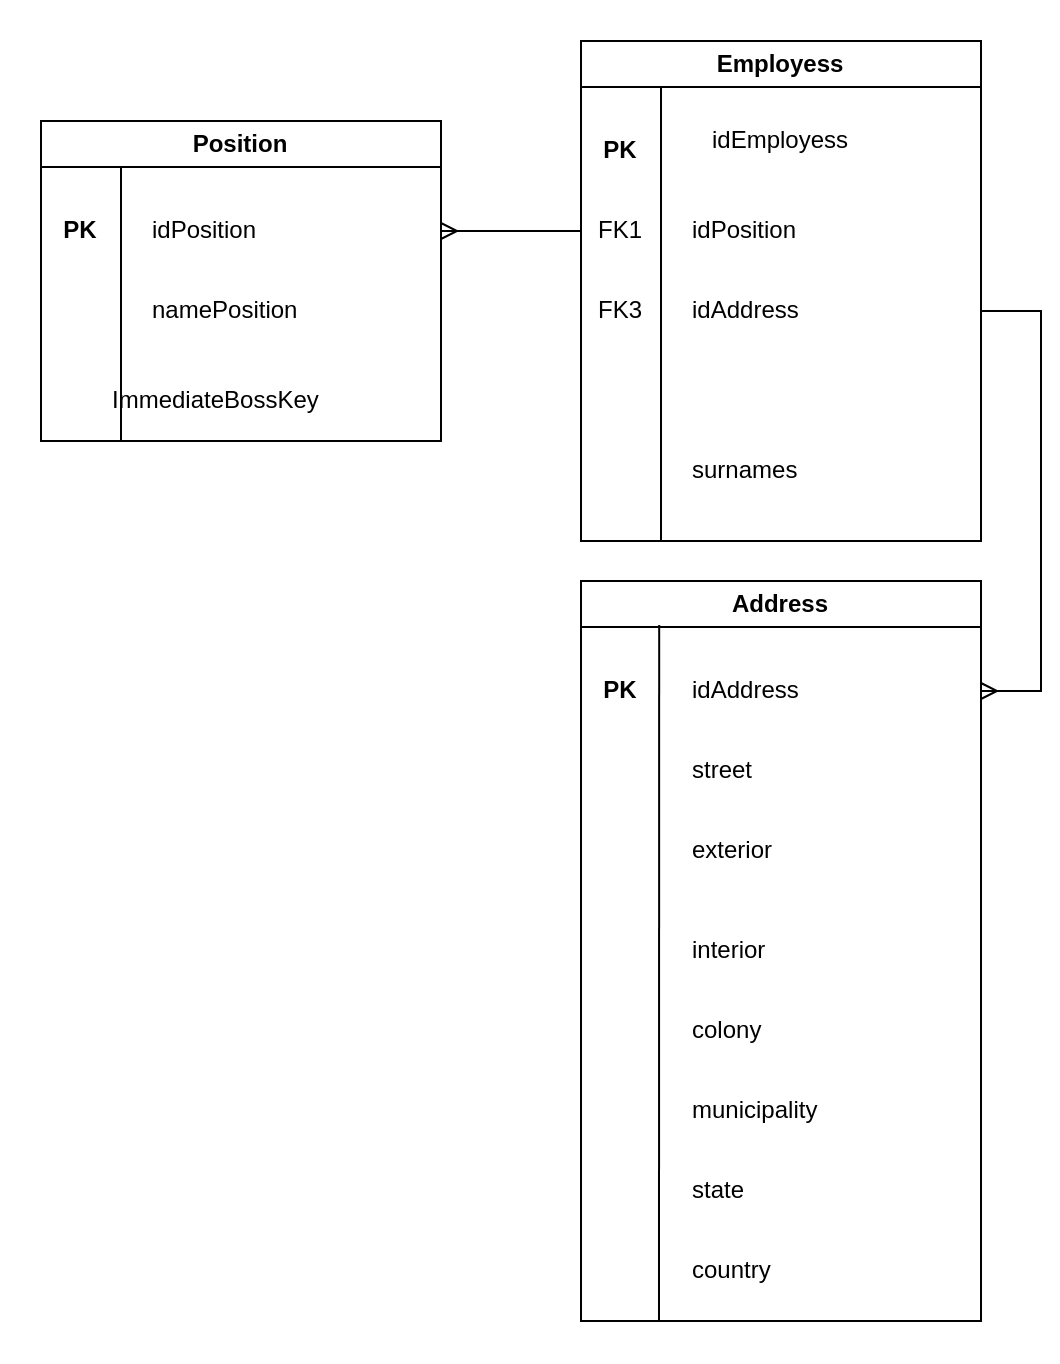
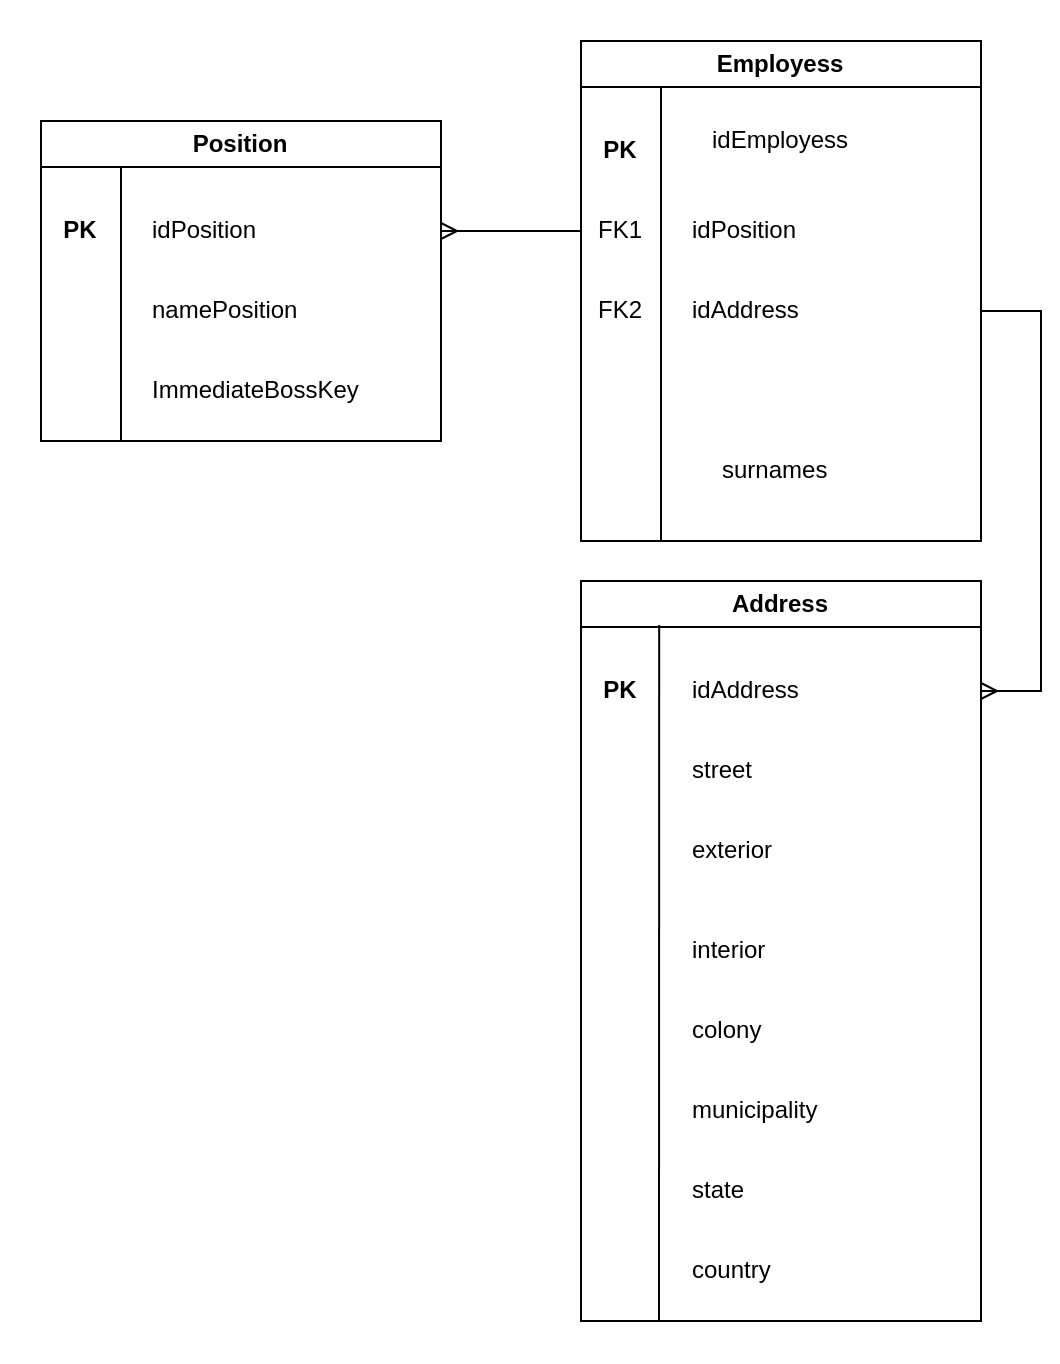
- <mxCell id="9" value="FK3" style="text;html=1;align=center;verticalAlign=middle;whiteSpace=wrap;rounded=0;" vertex="1" parent="2"><mxGeometry y="120" width="40" height="30" as="geometry" /></mxCell>
+ <mxCell id="9" value="FK2" style="text;html=1;align=center;verticalAlign=middle;whiteSpace=wrap;rounded=0;" vertex="1" parent="2"><mxGeometry y="120" width="40" height="30" as="geometry" /></mxCell>
- <mxCell id="14" value="ImmediateBossKey" style="text;html=1;align=left;verticalAlign=middle;whiteSpace=wrap;rounded=0;" vertex="1" parent="11"><mxGeometry x="34" y="125" width="106" height="30" as="geometry" /></mxCell>
+ <mxCell id="14" value="ImmediateBossKey" style="text;html=1;align=left;verticalAlign=middle;whiteSpace=wrap;rounded=0;" vertex="1" parent="11"><mxGeometry x="54" y="120" width="106" height="30" as="geometry" /></mxCell>
- <mxCell id="6" value="surnames" style="text;html=1;align=left;verticalAlign=middle;whiteSpace=wrap;rounded=0;" vertex="1" parent="2"><mxGeometry x="54" y="200" width="106" height="30" as="geometry" /></mxCell>
+ <mxCell id="6" value="surnames" style="text;html=1;align=left;verticalAlign=middle;whiteSpace=wrap;rounded=0;" vertex="1" parent="2"><mxGeometry x="69" y="200" width="106" height="30" as="geometry" /></mxCell>
